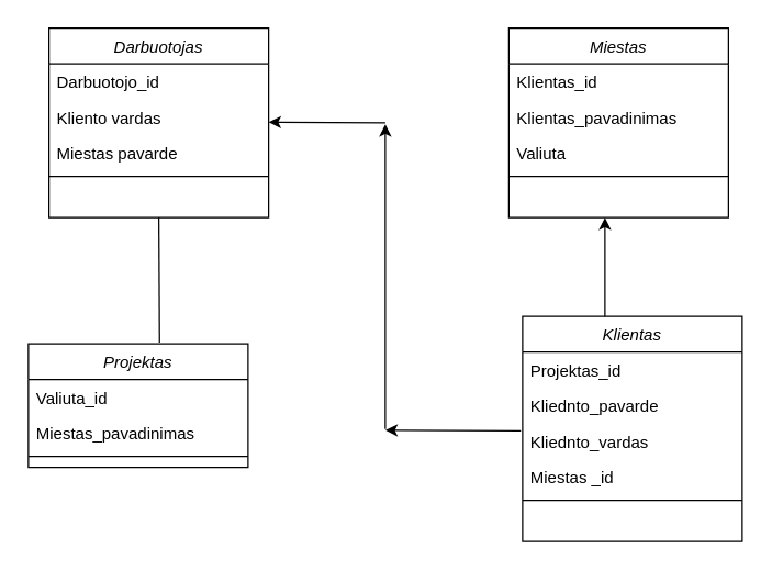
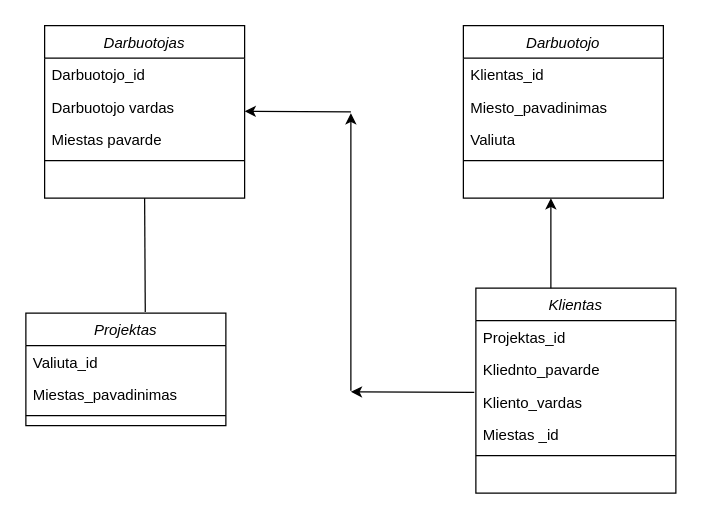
- <mxCell id="8" value="Miestas" style="swimlane;fontStyle=2;align=center;verticalAlign=top;childLayout=stackLayout;horizontal=1;startSize=26;horizontalStack=0;resizeParent=1;resizeLast=0;collapsible=1;marginBottom=0;rounded=0;shadow=0;strokeWidth=1;" vertex="1" parent="1"><mxGeometry x="370" y="20" width="160" height="138" as="geometry"><mxRectangle x="230" y="140" width="160" height="26" as="alternateBounds" /></mxGeometry></mxCell>
+ <mxCell id="8" value="Darbuotojo" style="swimlane;fontStyle=2;align=center;verticalAlign=top;childLayout=stackLayout;horizontal=1;startSize=26;horizontalStack=0;resizeParent=1;resizeLast=0;collapsible=1;marginBottom=0;rounded=0;shadow=0;strokeWidth=1;" vertex="1" parent="1"><mxGeometry x="370" y="20" width="160" height="138" as="geometry"><mxRectangle x="230" y="140" width="160" height="26" as="alternateBounds" /></mxGeometry></mxCell>
- <mxCell id="4" value="Kliento vardas" style="text;align=left;verticalAlign=top;spacingLeft=4;spacingRight=4;overflow=hidden;rotatable=0;points=[[0,0.5],[1,0.5]];portConstraint=eastwest;rounded=0;shadow=0;html=0;" parent="2" vertex="1"><mxGeometry y="52" width="160" height="26" as="geometry" /></mxCell>
+ <mxCell id="4" value="Darbuotojo vardas" style="text;align=left;verticalAlign=top;spacingLeft=4;spacingRight=4;overflow=hidden;rotatable=0;points=[[0,0.5],[1,0.5]];portConstraint=eastwest;rounded=0;shadow=0;html=0;" parent="2" vertex="1"><mxGeometry y="52" width="160" height="26" as="geometry" /></mxCell>
- <mxCell id="10" value="Klientas_pavadinimas" style="text;align=left;verticalAlign=top;spacingLeft=4;spacingRight=4;overflow=hidden;rotatable=0;points=[[0,0.5],[1,0.5]];portConstraint=eastwest;rounded=0;shadow=0;html=0;" vertex="1" parent="8"><mxGeometry y="52" width="160" height="26" as="geometry" /></mxCell>
+ <mxCell id="10" value="Miesto_pavadinimas" style="text;align=left;verticalAlign=top;spacingLeft=4;spacingRight=4;overflow=hidden;rotatable=0;points=[[0,0.5],[1,0.5]];portConstraint=eastwest;rounded=0;shadow=0;html=0;" vertex="1" parent="8"><mxGeometry y="52" width="160" height="26" as="geometry" /></mxCell>
- <mxCell id="20" value="Kliednto_vardas" style="text;align=left;verticalAlign=top;spacingLeft=4;spacingRight=4;overflow=hidden;rotatable=0;points=[[0,0.5],[1,0.5]];portConstraint=eastwest;rounded=0;shadow=0;html=0;" vertex="1" parent="17"><mxGeometry y="78" width="160" height="26" as="geometry" /></mxCell>
+ <mxCell id="20" value="Kliento_vardas" style="text;align=left;verticalAlign=top;spacingLeft=4;spacingRight=4;overflow=hidden;rotatable=0;points=[[0,0.5],[1,0.5]];portConstraint=eastwest;rounded=0;shadow=0;html=0;" vertex="1" parent="17"><mxGeometry y="78" width="160" height="26" as="geometry" /></mxCell>
